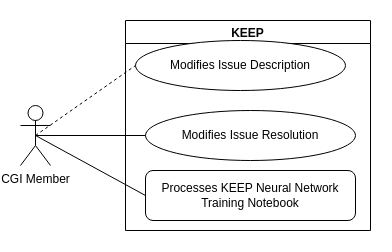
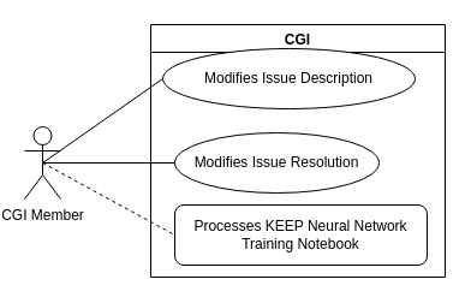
- <mxCell id="2" value="KEEP" style="swimlane;" parent="1" vertex="1"><mxGeometry x="125" y="20" width="245" height="210" as="geometry" /></mxCell>
+ <mxCell id="2" value="CGI" style="swimlane;" parent="1" vertex="1"><mxGeometry x="125" y="20" width="245" height="210" as="geometry" /></mxCell>
- <mxCell id="6" style="rounded=0;orthogonalLoop=1;jettySize=auto;html=1;exitX=0.5;exitY=0.5;exitDx=0;exitDy=0;exitPerimeter=0;entryX=0;entryY=0.5;entryDx=0;entryDy=0;endArrow=none;endFill=0;dashed=1;" parent="1" source="9" target="5" edge="1"><mxGeometry relative="1" as="geometry" /></mxCell>
+ <mxCell id="6" style="rounded=0;orthogonalLoop=1;jettySize=auto;html=1;exitX=0.5;exitY=0.5;exitDx=0;exitDy=0;exitPerimeter=0;entryX=0;entryY=0.5;entryDx=0;entryDy=0;endArrow=none;endFill=0;" parent="1" source="9" target="5" edge="1"><mxGeometry relative="1" as="geometry" /></mxCell>
- <mxCell id="4" value="Modifies Issue Resolution" style="ellipse;whiteSpace=wrap;html=1;" parent="2" vertex="1"><mxGeometry x="20" y="90" width="210" height="50" as="geometry" /></mxCell>
+ <mxCell id="4" value="Modifies Issue Resolution" style="ellipse;whiteSpace=wrap;html=1;" parent="2" vertex="1"><mxGeometry x="20" y="90" width="170" height="50" as="geometry" /></mxCell>
- <mxCell id="8" style="edgeStyle=none;rounded=0;orthogonalLoop=1;jettySize=auto;html=1;exitX=0.5;exitY=0.5;exitDx=0;exitDy=0;exitPerimeter=0;entryX=0;entryY=0.5;entryDx=0;entryDy=0;endArrow=none;endFill=0;" parent="1" source="9" target="3" edge="1"><mxGeometry relative="1" as="geometry" /></mxCell>
+ <mxCell id="8" style="edgeStyle=none;rounded=0;orthogonalLoop=1;jettySize=auto;html=1;exitX=0.5;exitY=0.5;exitDx=0;exitDy=0;exitPerimeter=0;entryX=0;entryY=0.5;entryDx=0;entryDy=0;endArrow=none;endFill=0;dashed=1;" parent="1" source="9" target="3" edge="1"><mxGeometry relative="1" as="geometry" /></mxCell>
